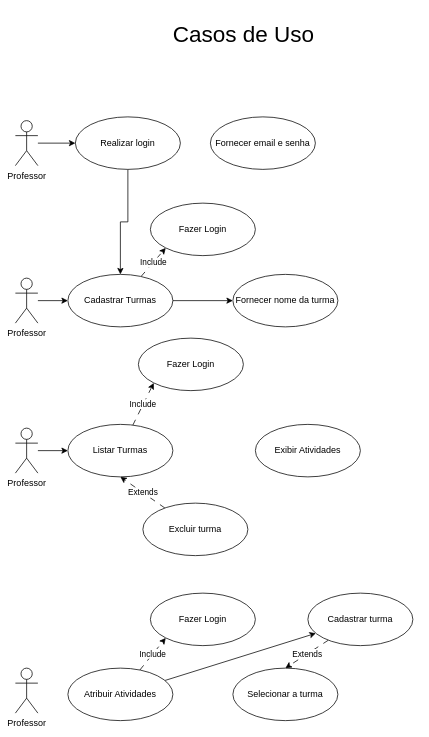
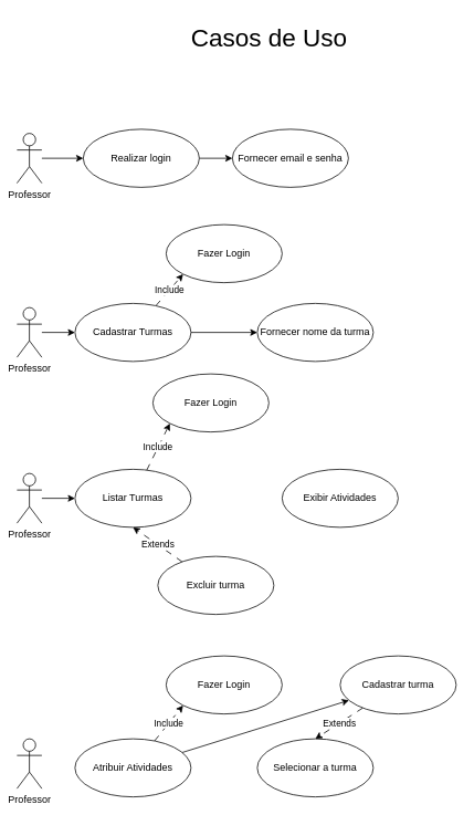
- <mxCell id="20" style="edgeStyle=orthogonalEdgeStyle;rounded=0;orthogonalLoop=1;jettySize=auto;html=1;" edge="1" parent="1" source="21" target="7"><mxGeometry relative="1" as="geometry" /></mxCell>
+ <mxCell id="20" style="edgeStyle=orthogonalEdgeStyle;rounded=0;orthogonalLoop=1;jettySize=auto;html=1;entryX=0;entryY=0.5;entryDx=0;entryDy=0;" edge="1" parent="1" source="21" target="22"><mxGeometry relative="1" as="geometry" /></mxCell>
